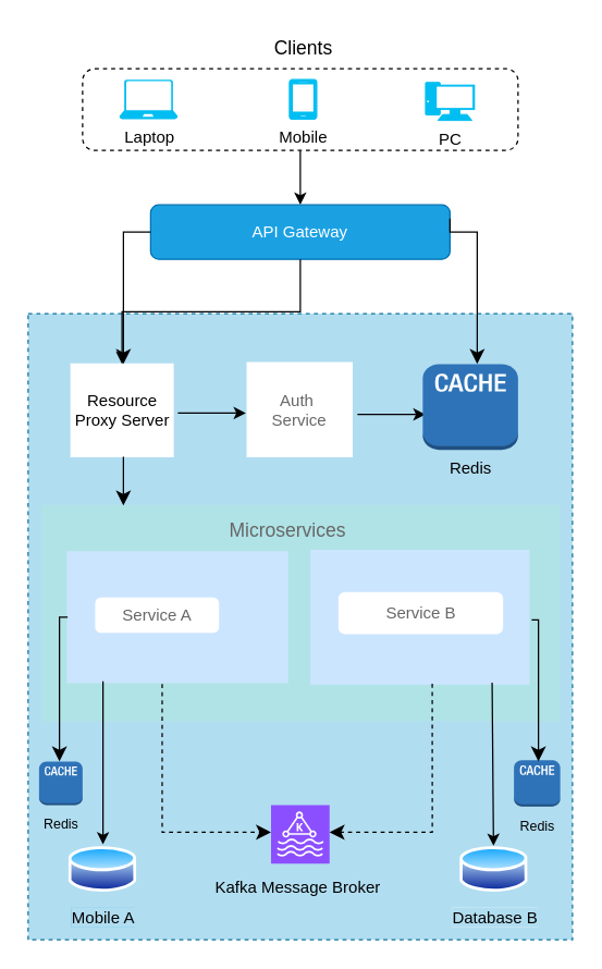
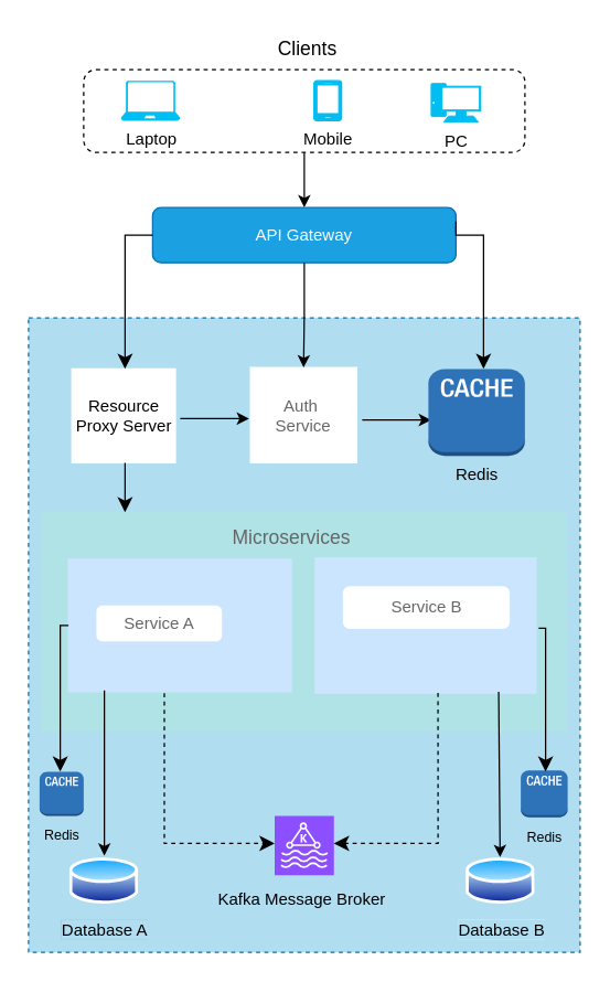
- <mxCell id="4" value="&lt;span style=&quot;color: rgb(0, 0, 0);&quot;&gt;Mobile&lt;/span&gt;" style="verticalLabelPosition=bottom;html=1;verticalAlign=top;align=center;strokeColor=#00BEF2;fillColor=#00BEF2;shape=mxgraph.azure.mobile;pointerEvents=1;fontColor=#ffffff;" vertex="1" parent="1"><mxGeometry x="212" y="58" width="20" height="29" as="geometry" /></mxCell>
+ <mxCell id="4" value="&lt;span style=&quot;color: rgb(0, 0, 0);&quot;&gt;Mobile&lt;/span&gt;" style="verticalLabelPosition=bottom;html=1;verticalAlign=top;align=center;strokeColor=#00BEF2;fillColor=#00BEF2;shape=mxgraph.azure.mobile;pointerEvents=1;fontColor=#ffffff;" vertex="1" parent="1"><mxGeometry x="227" y="58" width="20" height="29" as="geometry" /></mxCell>
- <mxCell id="13" style="edgeStyle=orthogonalEdgeStyle;rounded=0;orthogonalLoop=1;jettySize=auto;html=1;" edge="1" parent="1" source="7" target="9"><mxGeometry relative="1" as="geometry" /></mxCell>
+ <mxCell id="13" style="edgeStyle=orthogonalEdgeStyle;rounded=0;orthogonalLoop=1;jettySize=auto;html=1;entryX=0.5;entryY=0;entryDx=0;entryDy=0;" edge="1" parent="1" source="7" target="10"><mxGeometry relative="1" as="geometry" /></mxCell>
- <mxCell id="21" value="&lt;span style=&quot;color: rgb(102, 102, 102);&quot;&gt;Service B&lt;/span&gt;" style="rounded=1;whiteSpace=wrap;html=1;strokeColor=#FFFFFF;" vertex="1" parent="1"><mxGeometry x="248.5" y="435" width="120" height="30" as="geometry" /></mxCell>
+ <mxCell id="21" value="&lt;span style=&quot;color: rgb(102, 102, 102);&quot;&gt;Service B&lt;/span&gt;" style="rounded=1;whiteSpace=wrap;html=1;strokeColor=#FFFFFF;" vertex="1" parent="1"><mxGeometry x="248.5" y="425" width="120" height="30" as="geometry" /></mxCell>
- <mxCell id="11" value="&lt;div&gt;&lt;span style=&quot;background-color: rgb(27, 161, 226);&quot;&gt;&lt;span style=&quot;background-color: rgb(177, 221, 240);&quot;&gt;Mobile A&lt;/span&gt;&lt;span style=&quot;background-color: rgb(27, 161, 226);&quot;&gt; &lt;br&gt;&lt;/span&gt;&lt;/span&gt;&lt;/div&gt;" style="image;aspect=fixed;perimeter=ellipsePerimeter;html=1;align=center;shadow=0;dashed=0;spacingTop=3;image=img/lib/active_directory/database.svg;" vertex="1" parent="1"><mxGeometry x="50" y="620" width="50" height="37" as="geometry" /></mxCell>
+ <mxCell id="11" value="&lt;div&gt;&lt;span style=&quot;background-color: rgb(27, 161, 226);&quot;&gt;&lt;span style=&quot;background-color: rgb(177, 221, 240);&quot;&gt;Database A&lt;/span&gt;&lt;span style=&quot;background-color: rgb(27, 161, 226);&quot;&gt; &lt;br&gt;&lt;/span&gt;&lt;/span&gt;&lt;/div&gt;" style="image;aspect=fixed;perimeter=ellipsePerimeter;html=1;align=center;shadow=0;dashed=0;spacingTop=3;image=img/lib/active_directory/database.svg;" vertex="1" parent="1"><mxGeometry x="50" y="620" width="50" height="37" as="geometry" /></mxCell>
